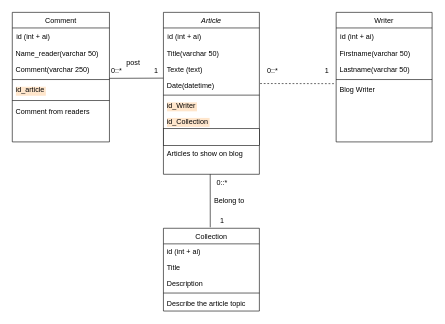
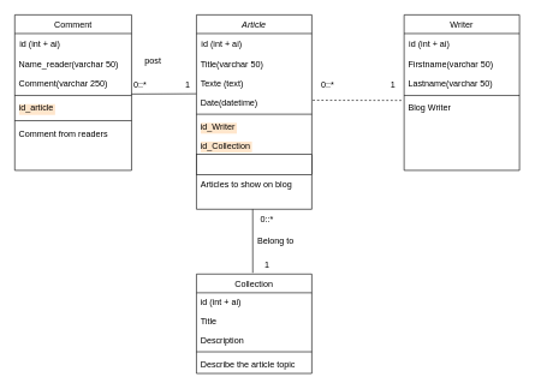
- <mxCell id="39" value="post" style="text;html=1;strokeColor=none;fillColor=none;align=center;verticalAlign=middle;whiteSpace=wrap;rounded=0;" vertex="1" parent="1"><mxGeometry x="202" y="87" width="40" height="34" as="geometry" /></mxCell>
+ <mxCell id="39" value="post" style="text;html=1;strokeColor=none;fillColor=none;align=center;verticalAlign=middle;whiteSpace=wrap;rounded=0;" vertex="1" parent="1"><mxGeometry x="192" y="67" width="40" height="34" as="geometry" /></mxCell>
